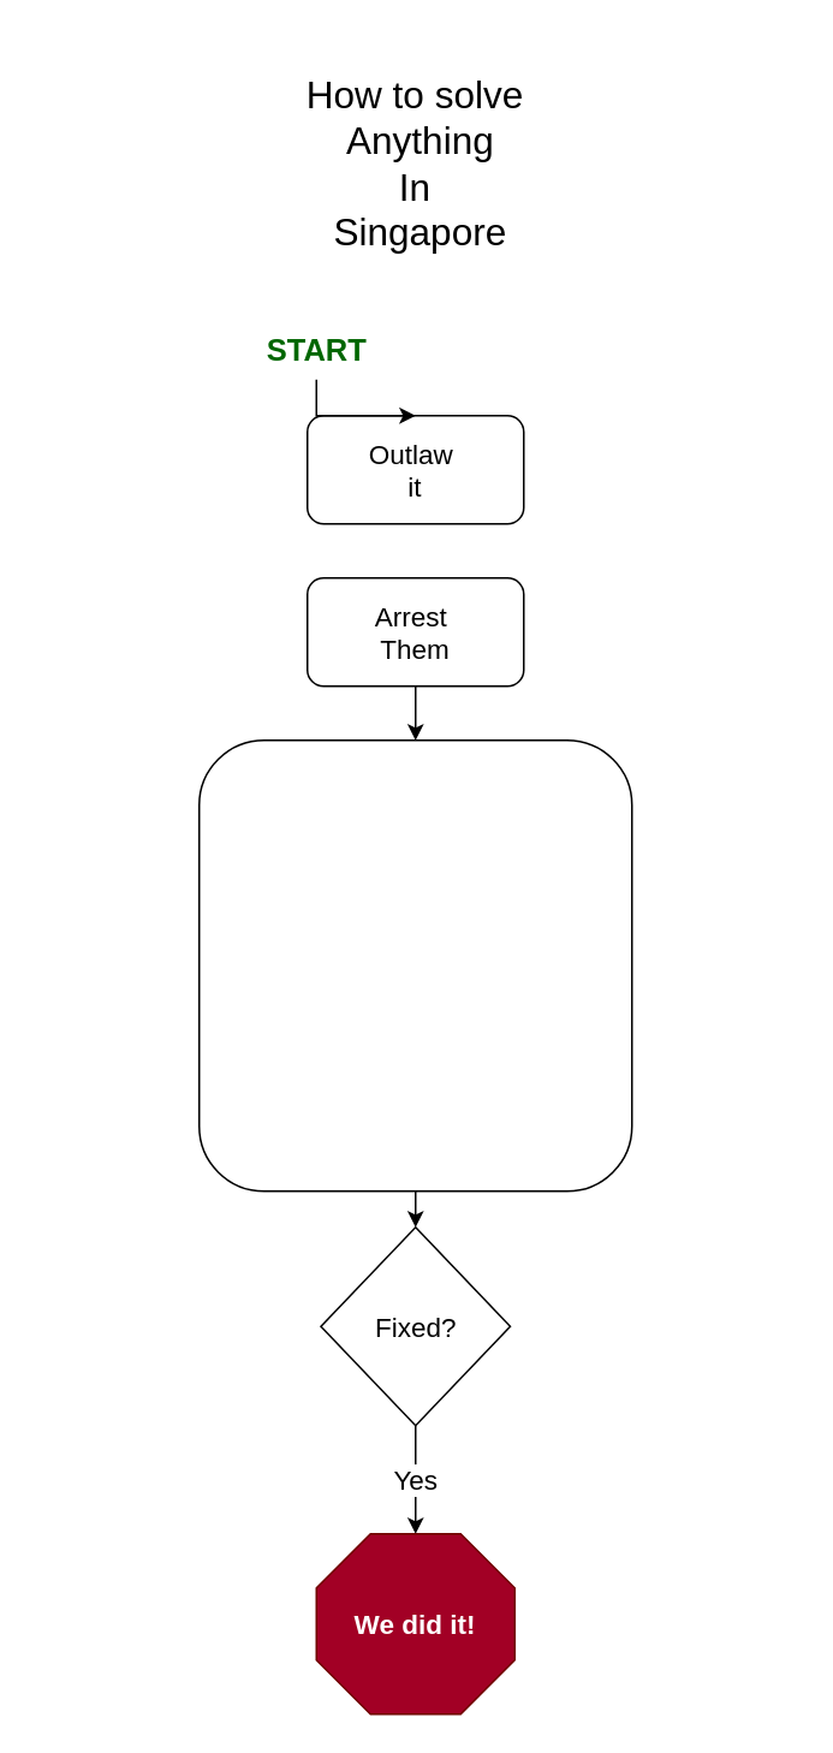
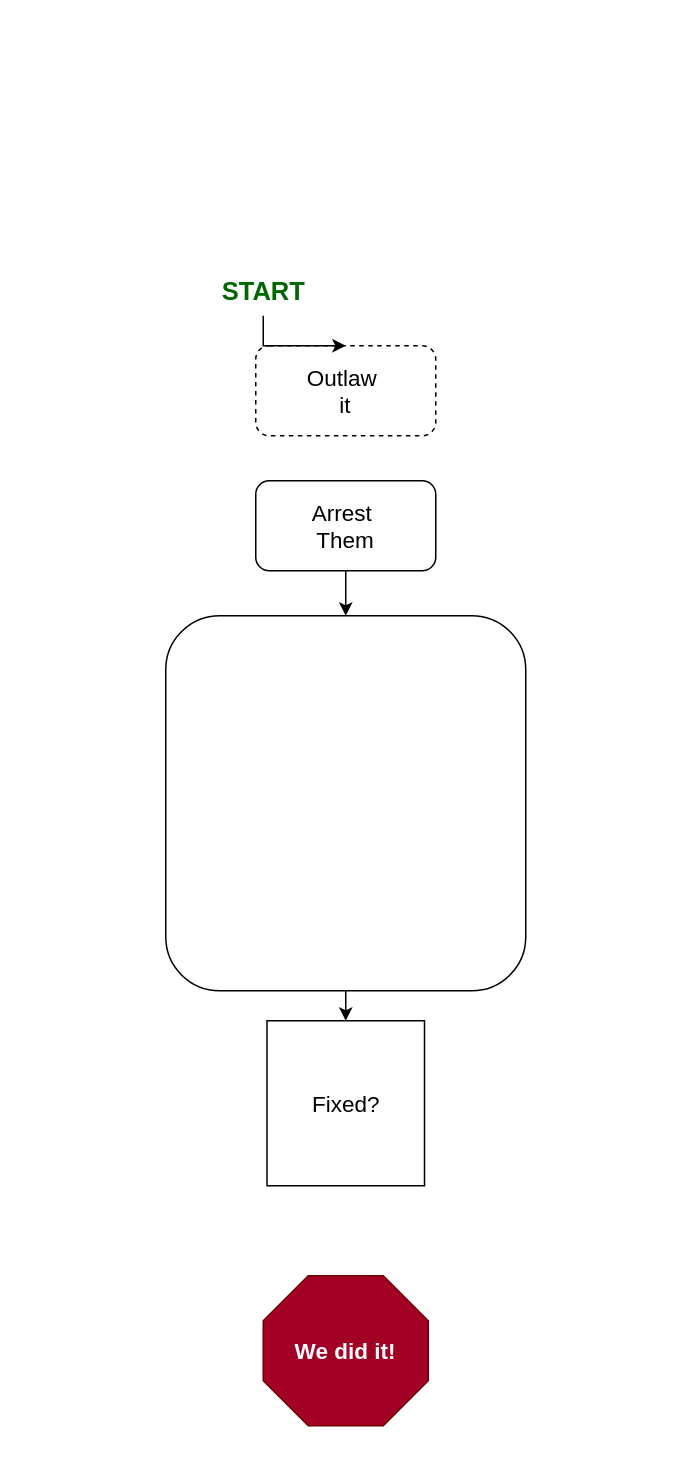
- <mxCell id="9" value="&lt;font style=&quot;font-size: 21px;&quot;&gt;How to solve&lt;/font&gt;&lt;div&gt;&lt;font style=&quot;font-size: 21px;&quot;&gt;&amp;nbsp;Anything&lt;/font&gt;&lt;/div&gt;&lt;div&gt;&lt;font style=&quot;font-size: 21px;&quot;&gt;In&lt;/font&gt;&lt;/div&gt;&lt;div&gt;&lt;font style=&quot;font-size: 21px;&quot;&gt;&amp;nbsp;Singapore&lt;/font&gt;&lt;/div&gt;" style="text;html=1;align=center;verticalAlign=middle;whiteSpace=wrap;rounded=0;" vertex="1" parent="1"><mxGeometry x="20" y="20" width="420" height="140" as="geometry" /></mxCell>
- <mxCell id="2" value="Outlaw&amp;nbsp;&lt;div&gt;it&lt;/div&gt;" style="rounded=1;whiteSpace=wrap;html=1;fontSize=15;" vertex="1" parent="1"><mxGeometry x="170" y="230" width="120" height="60" as="geometry" /></mxCell>
+ <mxCell id="2" value="Outlaw&amp;nbsp;&lt;div&gt;it&lt;/div&gt;" style="rounded=1;whiteSpace=wrap;html=1;fontSize=15;dashed=1;" vertex="1" parent="1"><mxGeometry x="170" y="230" width="120" height="60" as="geometry" /></mxCell>
- <mxCell id="7" value="Fixed?" style="rhombus;whiteSpace=wrap;html=1;fontSize=15;" vertex="1" parent="1"><mxGeometry x="177.5" y="680" width="105" height="110" as="geometry" /></mxCell>
+ <mxCell id="7" value="Fixed?" style="whiteSpace=wrap;html=1;fontSize=15;rounded=0;" vertex="1" parent="1"><mxGeometry x="177.5" y="680" width="105" height="110" as="geometry" /></mxCell>
- <mxCell id="6" value="Yes" style="edgeStyle=orthogonalEdgeStyle;rounded=0;orthogonalLoop=1;jettySize=auto;html=1;fontSize=15;entryX=0.5;entryY=0;entryDx=0;entryDy=0;entryPerimeter=0;" edge="1" parent="1" source="7" target="12"><mxGeometry relative="1" as="geometry"><mxPoint x="360" y="940" as="targetPoint" /></mxGeometry></mxCell>
